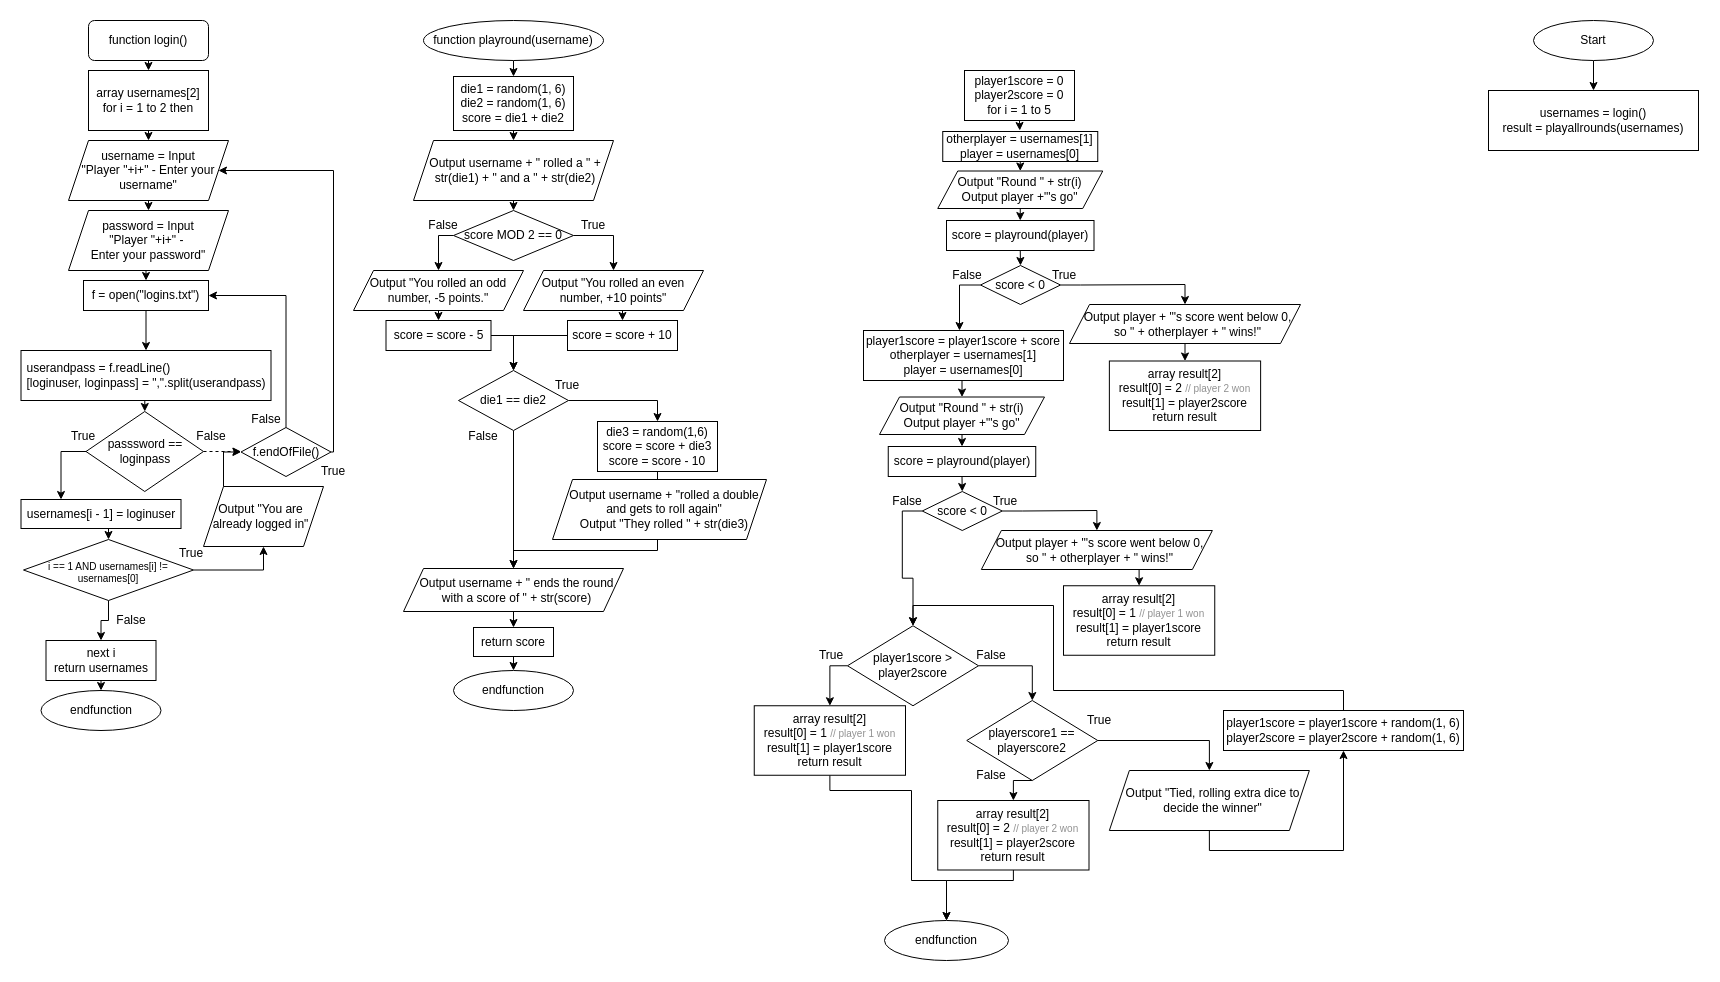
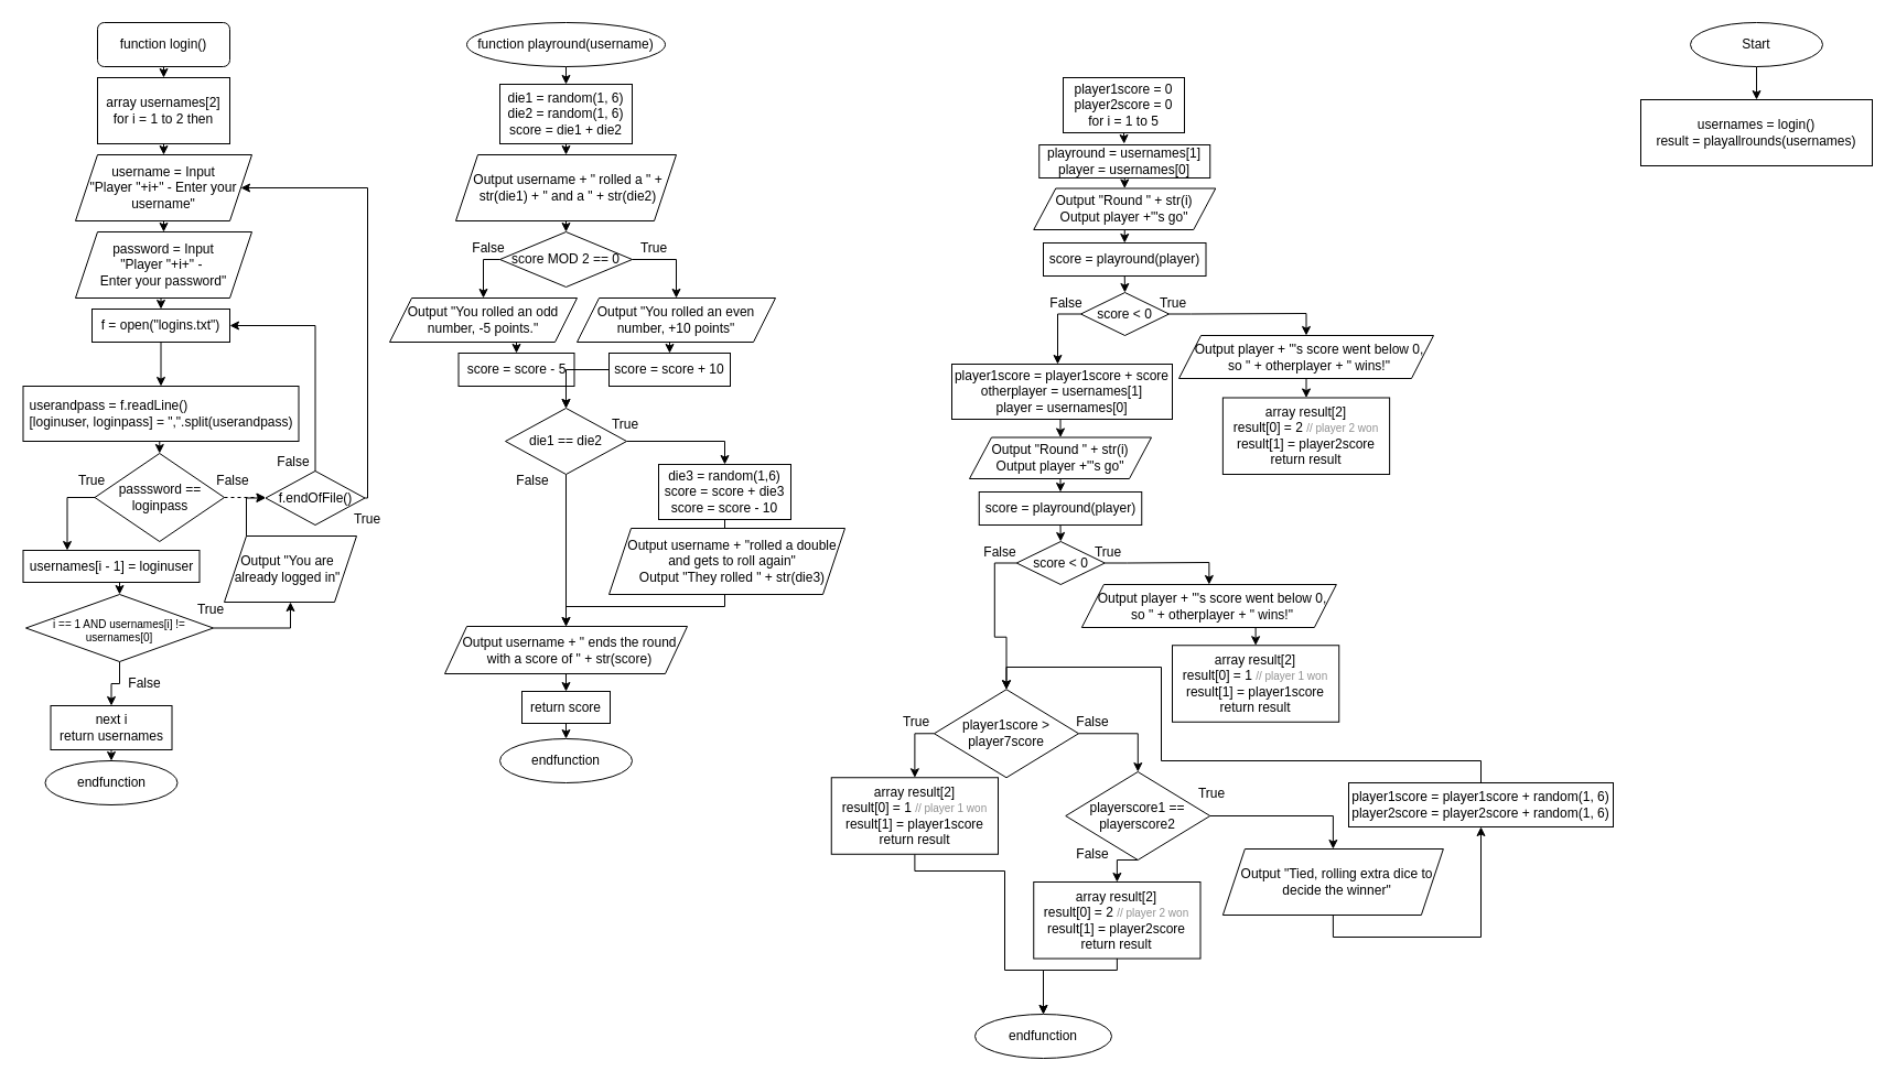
- <mxCell id="58" value="otherplayer = usernames[1]&lt;br&gt;player = usernames[0]" style="rounded=0;whiteSpace=wrap;html=1;align=center;" parent="1" vertex="1"><mxGeometry x="942.25" y="131" width="155" height="30" as="geometry" /></mxCell>
+ <mxCell id="58" value="playround = usernames[1]&lt;br&gt;player = usernames[0]" style="rounded=0;whiteSpace=wrap;html=1;align=center;" parent="1" vertex="1"><mxGeometry x="942.25" y="131" width="155" height="30" as="geometry" /></mxCell>
- <mxCell id="45" value="score = score - 5" style="rounded=0;whiteSpace=wrap;html=1;" parent="1" vertex="1"><mxGeometry x="385.5" y="320" width="105" height="30" as="geometry" /></mxCell>
+ <mxCell id="45" value="score = score - 5" style="rounded=0;whiteSpace=wrap;html=1;" parent="1" vertex="1"><mxGeometry x="415.5" y="320" width="105" height="30" as="geometry" /></mxCell>
- <mxCell id="47" value="score = score + 10" style="rounded=0;whiteSpace=wrap;html=1;" parent="1" vertex="1"><mxGeometry x="567" y="320" width="110" height="30" as="geometry" /></mxCell>
+ <mxCell id="47" value="score = score + 10" style="rounded=0;whiteSpace=wrap;html=1;" parent="1" vertex="1"><mxGeometry x="552" y="320" width="110" height="30" as="geometry" /></mxCell>
- <mxCell id="88" value="player1score &amp;gt; player2score" style="rhombus;whiteSpace=wrap;html=1;" parent="1" vertex="1"><mxGeometry x="847" y="625.25" width="131" height="80" as="geometry" /></mxCell>
+ <mxCell id="88" value="player1score &amp;gt; player7score" style="rhombus;whiteSpace=wrap;html=1;" parent="1" vertex="1"><mxGeometry x="847" y="625.25" width="131" height="80" as="geometry" /></mxCell>
